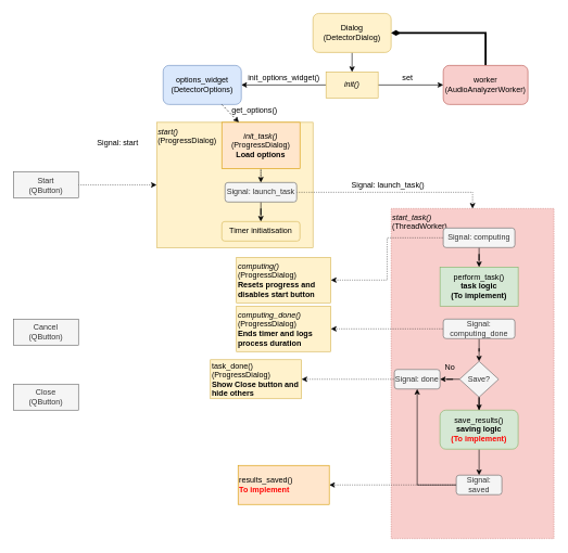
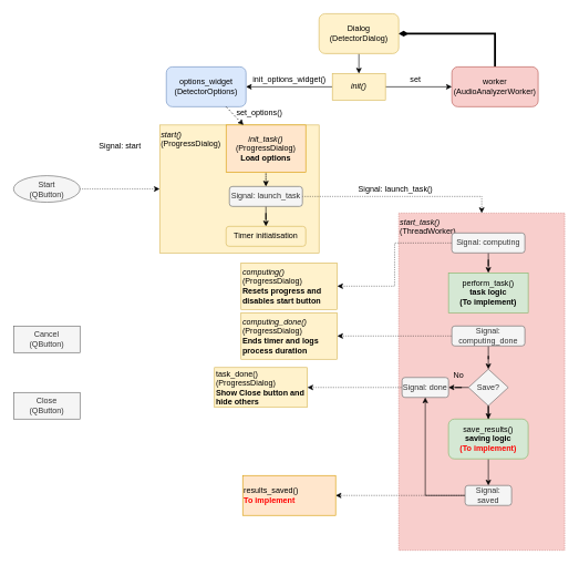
- <mxCell id="20" value="get_options()" style="text;html=1;align=center;verticalAlign=middle;resizable=0;points=[];autosize=1;" parent="1" vertex="1"><mxGeometry x="345" y="160" width="90" height="20" as="geometry" /></mxCell>
+ <mxCell id="20" value="set_options()" style="text;html=1;align=center;verticalAlign=middle;resizable=0;points=[];autosize=1;" parent="1" vertex="1"><mxGeometry x="345" y="160" width="90" height="20" as="geometry" /></mxCell>
- <mxCell id="13" value="Start&lt;br&gt;(QButton)" style="rounded=0;whiteSpace=wrap;html=1;fillColor=#f5f5f5;strokeColor=#666666;fontColor=#333333;" parent="1" vertex="1"><mxGeometry x="20" y="263.75" width="100" height="40" as="geometry" /></mxCell>
+ <mxCell id="13" value="Start&lt;br&gt;(QButton)" style="ellipse;whiteSpace=wrap;html=1;fillColor=#f5f5f5;strokeColor=#666666;fontColor=#333333;" parent="1" vertex="1"><mxGeometry x="20" y="263.75" width="100" height="40" as="geometry" /></mxCell>
